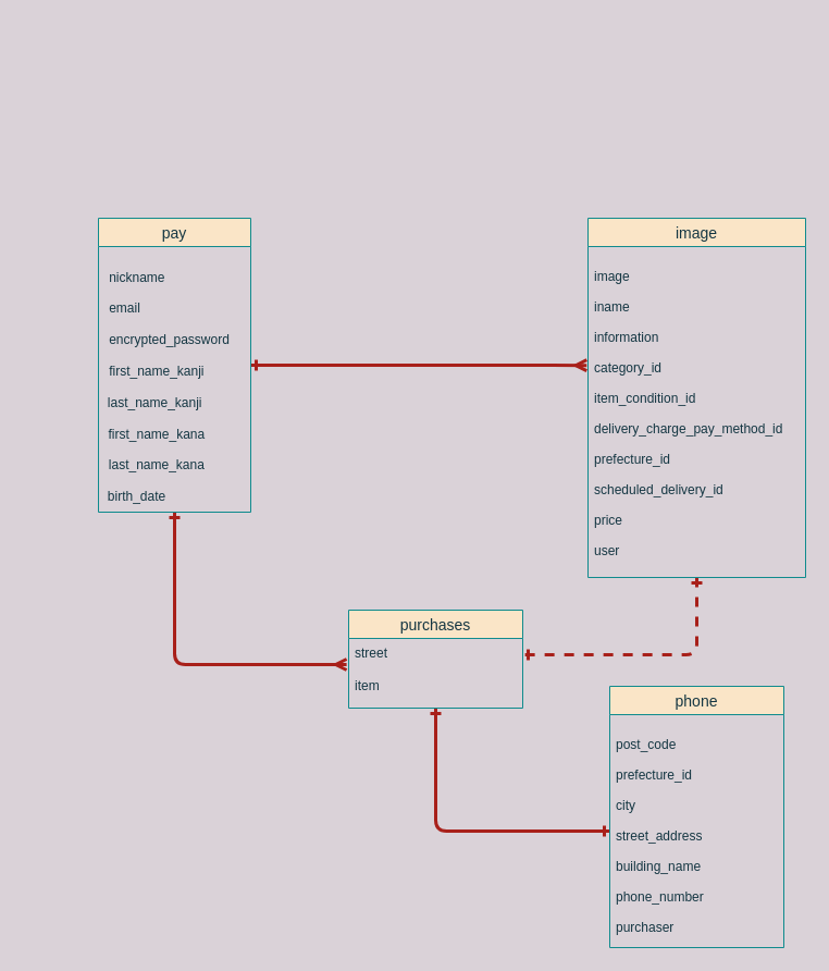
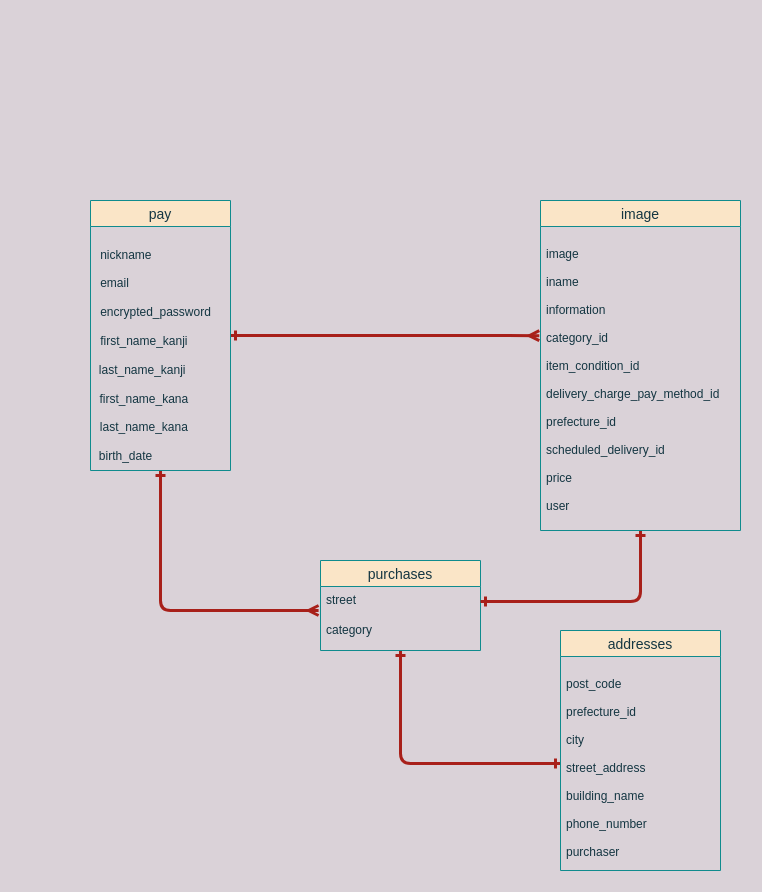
- <mxCell id="9" style="edgeStyle=orthogonalEdgeStyle;curved=0;rounded=1;sketch=0;orthogonalLoop=1;jettySize=auto;html=1;entryX=1;entryY=0.5;entryDx=0;entryDy=0;strokeColor=#A8201A;strokeWidth=3;fillColor=#FAE5C7;fontColor=#143642;endArrow=ERone;endFill=0;startArrow=ERone;startFill=0;dashed=1;" parent="1" source="10" target="7" edge="1"><mxGeometry relative="1" as="geometry" /></mxCell>
+ <mxCell id="9" style="edgeStyle=orthogonalEdgeStyle;curved=0;rounded=1;sketch=0;orthogonalLoop=1;jettySize=auto;html=1;entryX=1;entryY=0.5;entryDx=0;entryDy=0;strokeColor=#A8201A;strokeWidth=3;fillColor=#FAE5C7;fontColor=#143642;endArrow=ERone;endFill=0;startArrow=ERone;startFill=0;" parent="1" source="10" target="7" edge="1"><mxGeometry relative="1" as="geometry" /></mxCell>
- <mxCell id="8" value="item" style="text;strokeColor=none;fillColor=none;spacingLeft=4;spacingRight=4;overflow=hidden;rotatable=0;points=[[0,0.5],[1,0.5]];portConstraint=eastwest;fontSize=12;fontColor=#143642;" parent="6" vertex="1"><mxGeometry y="56" width="160" height="34" as="geometry" /></mxCell>
+ <mxCell id="8" value="category" style="text;strokeColor=none;fillColor=none;spacingLeft=4;spacingRight=4;overflow=hidden;rotatable=0;points=[[0,0.5],[1,0.5]];portConstraint=eastwest;fontSize=12;fontColor=#143642;" parent="6" vertex="1"><mxGeometry y="56" width="160" height="34" as="geometry" /></mxCell>
- <mxCell id="12" value="phone" style="swimlane;fontStyle=0;childLayout=stackLayout;horizontal=1;startSize=26;horizontalStack=0;resizeParent=1;resizeParentMax=0;resizeLast=0;collapsible=1;marginBottom=0;align=center;fontSize=14;fillColor=#FAE5C7;strokeColor=#0F8B8D;fontColor=#143642;" parent="1" vertex="1"><mxGeometry x="560" y="630" width="160" height="240" as="geometry" /></mxCell>
+ <mxCell id="12" value="addresses" style="swimlane;fontStyle=0;childLayout=stackLayout;horizontal=1;startSize=26;horizontalStack=0;resizeParent=1;resizeParentMax=0;resizeLast=0;collapsible=1;marginBottom=0;align=center;fontSize=14;fillColor=#FAE5C7;strokeColor=#0F8B8D;fontColor=#143642;" parent="1" vertex="1"><mxGeometry x="560" y="630" width="160" height="240" as="geometry" /></mxCell>
